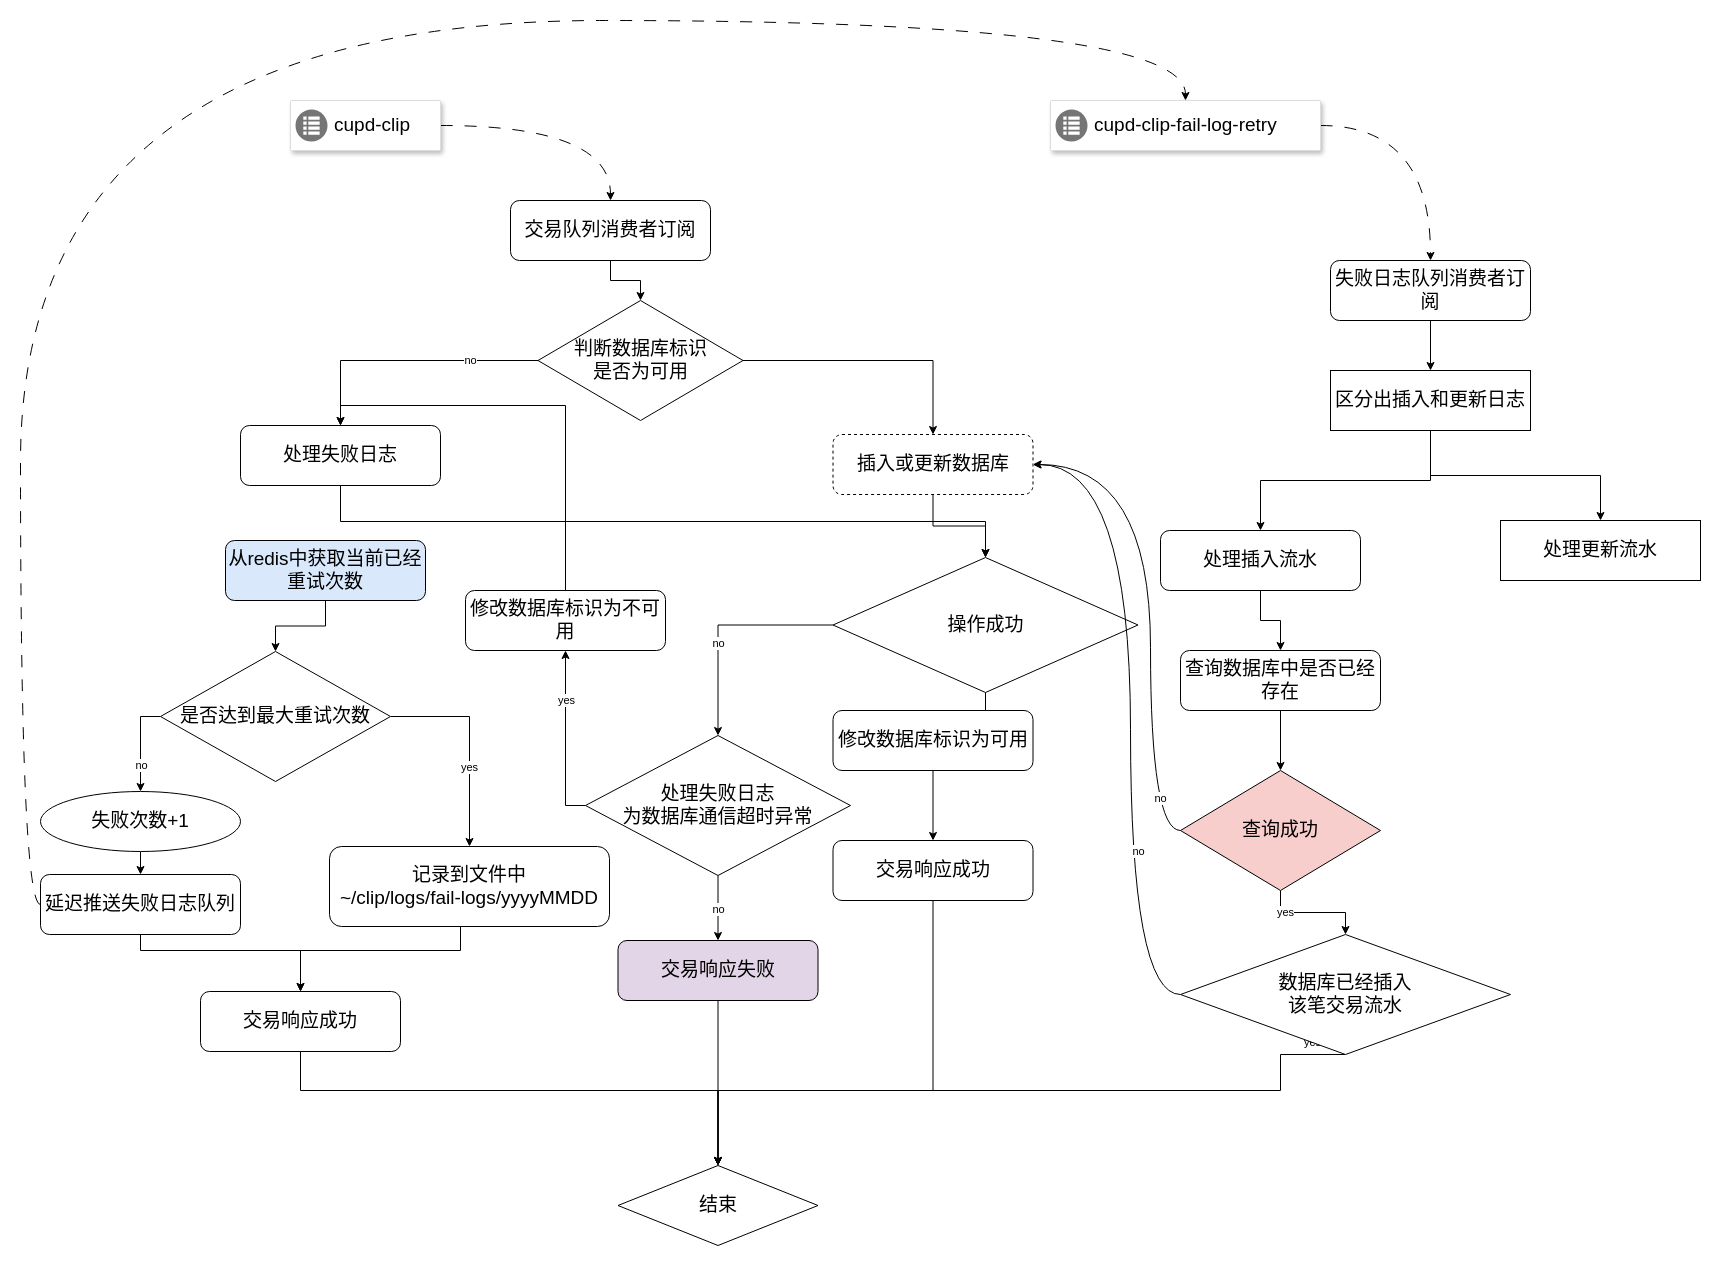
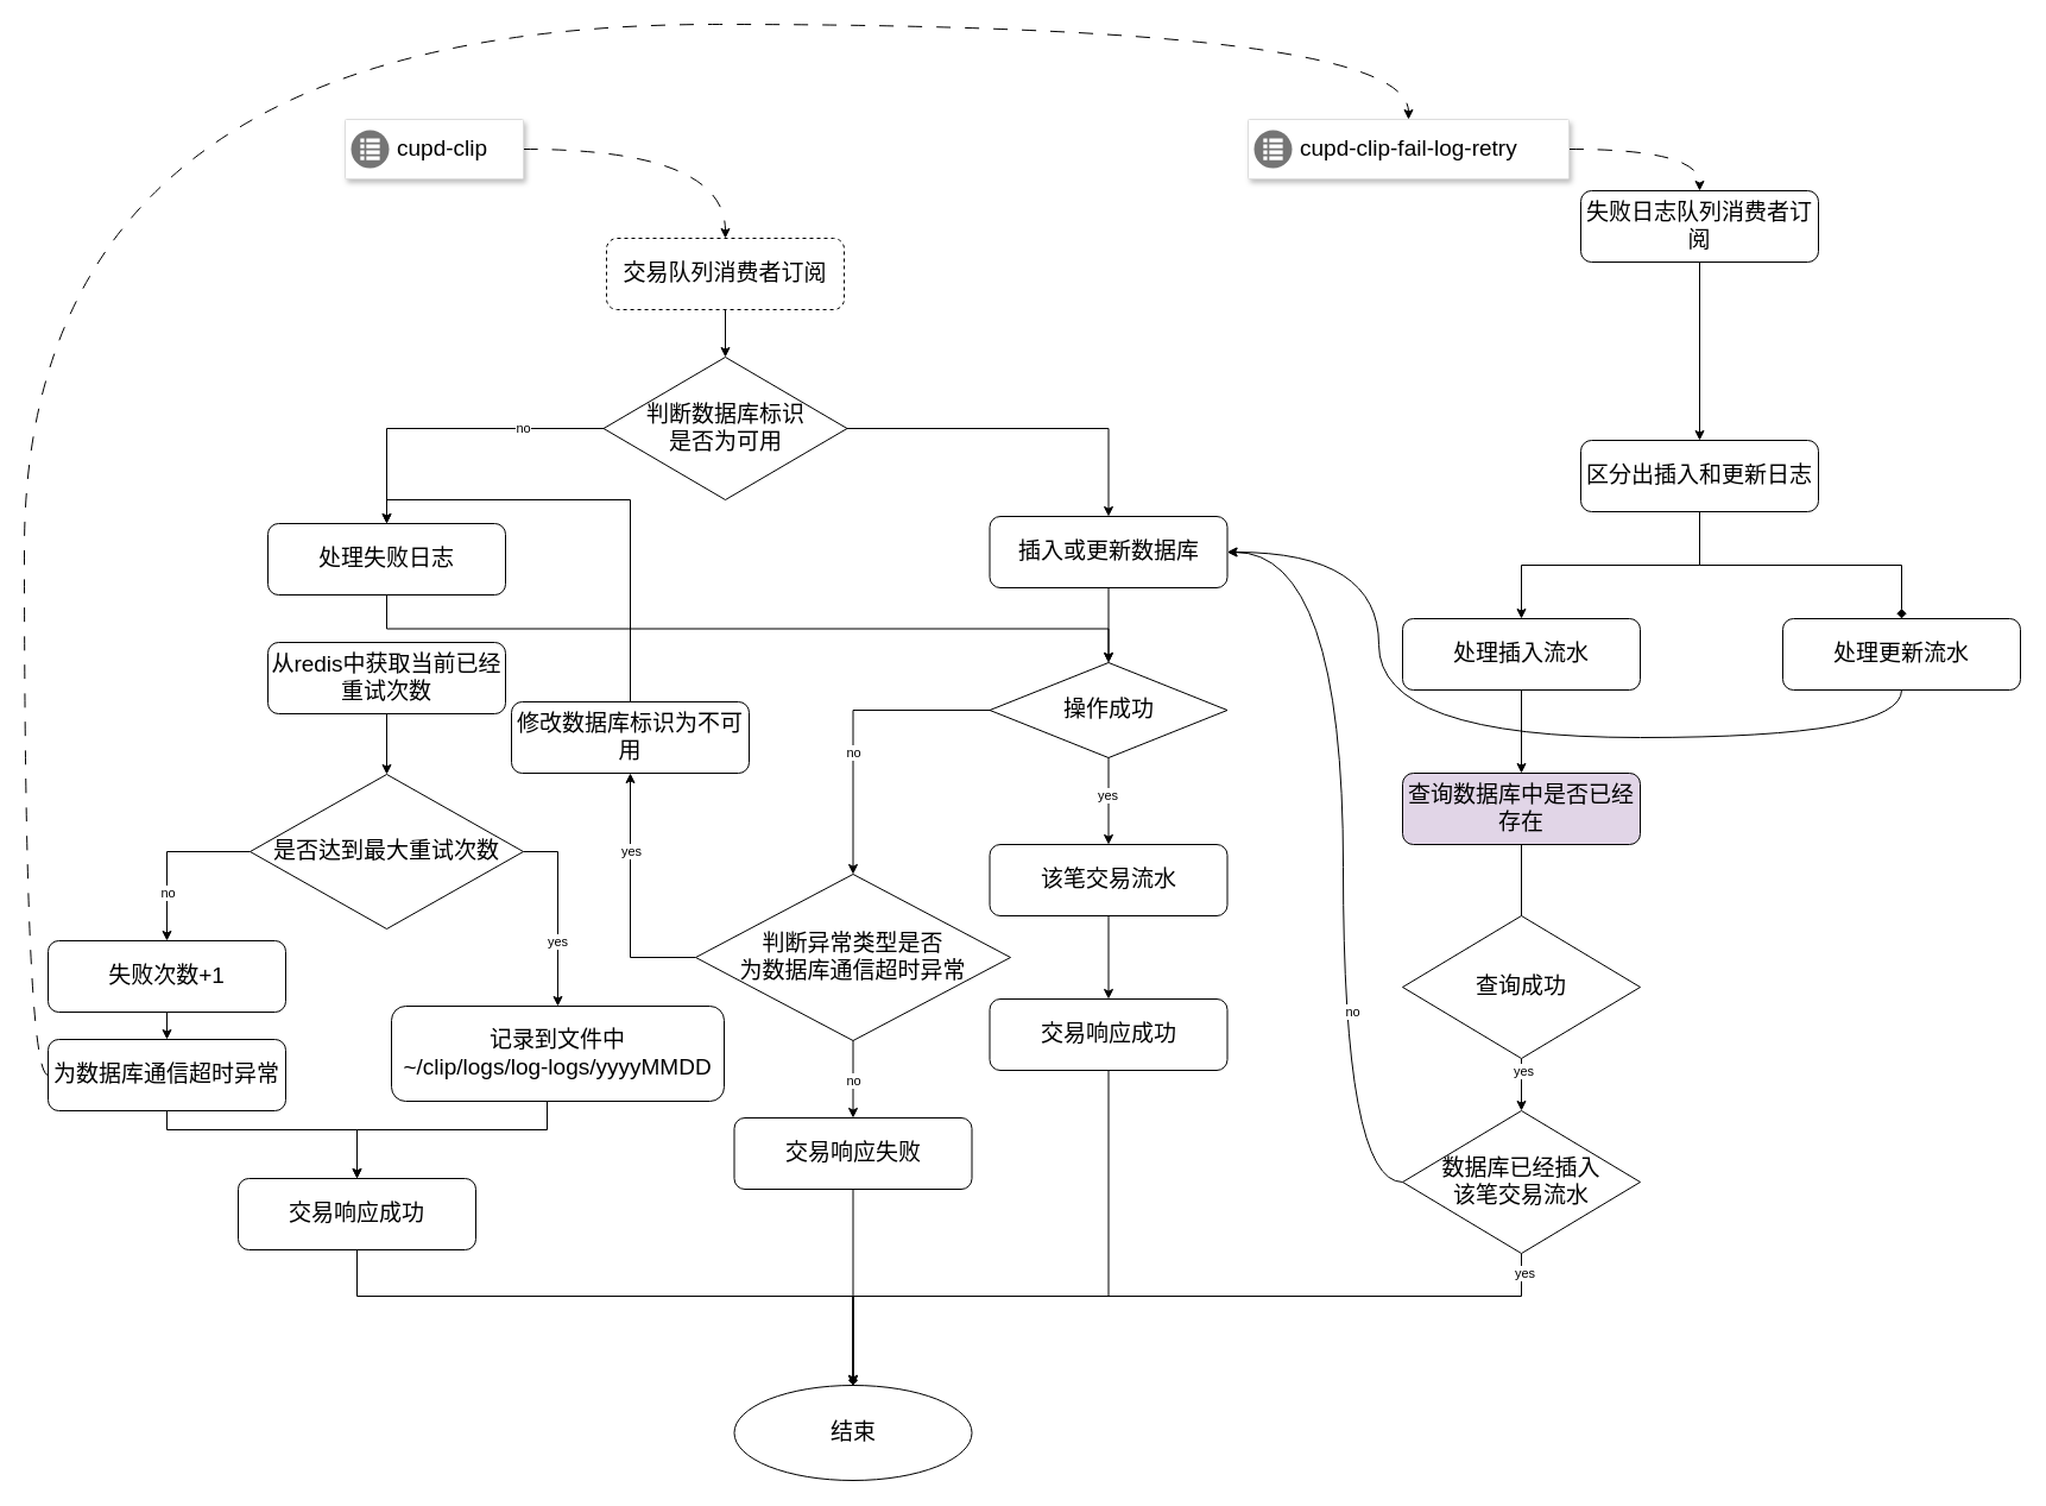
- <mxCell id="9" value="交易队列消费者订阅" style="rounded=1;whiteSpace=wrap;html=1;fontSize=19;" parent="1" vertex="1"><mxGeometry x="510" y="200" width="200" height="60" as="geometry" /></mxCell>
+ <mxCell id="9" value="交易队列消费者订阅" style="rounded=1;whiteSpace=wrap;html=1;fontSize=19;dashed=1;" parent="1" vertex="1"><mxGeometry x="510" y="200" width="200" height="60" as="geometry" /></mxCell>
- <mxCell id="44" value="失败日志队列消费者订阅" style="rounded=1;whiteSpace=wrap;html=1;fontSize=19;" parent="1" vertex="1"><mxGeometry x="1330" y="260" width="200" height="60" as="geometry" /></mxCell>
+ <mxCell id="44" value="失败日志队列消费者订阅" style="rounded=1;whiteSpace=wrap;html=1;fontSize=19;" parent="1" vertex="1"><mxGeometry x="1330" y="160" width="200" height="60" as="geometry" /></mxCell>
- <mxCell id="13" value="判断数据库标识&lt;div&gt;是否为可用&lt;/div&gt;" style="rhombus;whiteSpace=wrap;html=1;fontSize=19;" parent="1" vertex="1"><mxGeometry x="537.5" y="300" width="205" height="120" as="geometry" /></mxCell>
+ <mxCell id="13" value="判断数据库标识&lt;div&gt;是否为可用&lt;/div&gt;" style="rhombus;whiteSpace=wrap;html=1;fontSize=19;" parent="1" vertex="1"><mxGeometry x="507.5" y="300" width="205" height="120" as="geometry" /></mxCell>
- <mxCell id="47" value="区分出插入和更新日志" style="whiteSpace=wrap;html=1;fontSize=19;rounded=0;" parent="1" vertex="1"><mxGeometry x="1330" y="370" width="200" height="60" as="geometry" /></mxCell>
+ <mxCell id="47" value="区分出插入和更新日志" style="rounded=1;whiteSpace=wrap;html=1;fontSize=19;" parent="1" vertex="1"><mxGeometry x="1330" y="370" width="200" height="60" as="geometry" /></mxCell>
- <mxCell id="24" value="处理失败日志" style="rounded=1;whiteSpace=wrap;html=1;fontSize=19;" parent="1" vertex="1"><mxGeometry x="240" y="425" width="200" height="60" as="geometry" /></mxCell>
+ <mxCell id="24" value="处理失败日志" style="rounded=1;whiteSpace=wrap;html=1;fontSize=19;" parent="1" vertex="1"><mxGeometry x="225" y="440" width="200" height="60" as="geometry" /></mxCell>
- <mxCell id="15" value="插入或更新数据库" style="rounded=1;whiteSpace=wrap;html=1;fontSize=19;dashed=1;" parent="1" vertex="1"><mxGeometry x="832.5" y="434" width="200" height="60" as="geometry" /></mxCell>
+ <mxCell id="15" value="插入或更新数据库" style="rounded=1;whiteSpace=wrap;html=1;fontSize=19;" parent="1" vertex="1"><mxGeometry x="832.5" y="434" width="200" height="60" as="geometry" /></mxCell>
- <mxCell id="46" style="edgeStyle=orthogonalEdgeStyle;rounded=0;orthogonalLoop=1;jettySize=auto;html=1;exitX=0.5;exitY=1;exitDx=0;exitDy=0;entryX=0.5;entryY=0;entryDx=0;entryDy=0;" parent="1" source="47" target="51" edge="1"><mxGeometry relative="1" as="geometry" /></mxCell>
+ <mxCell id="46" style="edgeStyle=orthogonalEdgeStyle;rounded=0;orthogonalLoop=1;jettySize=auto;html=1;exitX=0.5;exitY=1;exitDx=0;exitDy=0;entryX=0.5;entryY=0;entryDx=0;entryDy=0;endArrow=diamond;" parent="1" source="47" target="51" edge="1"><mxGeometry relative="1" as="geometry" /></mxCell>
- <mxCell id="51" value="处理更新流水" style="whiteSpace=wrap;html=1;fontSize=19;rounded=0;" parent="1" vertex="1"><mxGeometry x="1500" y="520" width="200" height="60" as="geometry" /></mxCell>
+ <mxCell id="51" value="处理更新流水" style="rounded=1;whiteSpace=wrap;html=1;fontSize=19;" parent="1" vertex="1"><mxGeometry x="1500" y="520" width="200" height="60" as="geometry" /></mxCell>
- <mxCell id="49" value="处理插入流水" style="rounded=1;whiteSpace=wrap;html=1;fontSize=19;" parent="1" vertex="1"><mxGeometry x="1160" y="530" width="200" height="60" as="geometry" /></mxCell>
+ <mxCell id="49" value="处理插入流水" style="rounded=1;whiteSpace=wrap;html=1;fontSize=19;" parent="1" vertex="1"><mxGeometry x="1180" y="520" width="200" height="60" as="geometry" /></mxCell>
- <mxCell id="26" value="从redis中获取当前已经重试次数" style="rounded=1;whiteSpace=wrap;html=1;fontSize=19;fillColor=#dae8fc;" parent="1" vertex="1"><mxGeometry x="225" y="540" width="200" height="60" as="geometry" /></mxCell>
+ <mxCell id="26" value="从redis中获取当前已经重试次数" style="rounded=1;whiteSpace=wrap;html=1;fontSize=19;" parent="1" vertex="1"><mxGeometry x="225" y="540" width="200" height="60" as="geometry" /></mxCell>
+ <mxCell id="50" style="edgeStyle=orthogonalEdgeStyle;rounded=0;orthogonalLoop=1;jettySize=auto;html=1;exitX=0.5;exitY=1;exitDx=0;exitDy=0;entryX=1;entryY=0.5;entryDx=0;entryDy=0;curved=1;" parent="1" source="51" target="15" edge="1"><mxGeometry relative="1" as="geometry"><Array as="points"><mxPoint x="1600" y="620" /><mxPoint x="1160" y="620" /><mxPoint x="1160" y="464" /></Array></mxGeometry></mxCell>
- <mxCell id="22" value="修改数据库标识为不可用" style="rounded=1;whiteSpace=wrap;html=1;fontSize=19;" parent="1" vertex="1"><mxGeometry x="465" y="590" width="200" height="60" as="geometry" /></mxCell>
+ <mxCell id="22" value="修改数据库标识为不可用" style="rounded=1;whiteSpace=wrap;html=1;fontSize=19;" parent="1" vertex="1"><mxGeometry x="430" y="590" width="200" height="60" as="geometry" /></mxCell>
- <mxCell id="20" value="操作成功" style="rhombus;whiteSpace=wrap;html=1;fontSize=19;" parent="1" vertex="1"><mxGeometry x="832.5" y="557" width="305" height="135" as="geometry" /></mxCell>
+ <mxCell id="20" value="操作成功" style="rhombus;whiteSpace=wrap;html=1;fontSize=19;" parent="1" vertex="1"><mxGeometry x="832.5" y="557" width="200" height="80" as="geometry" /></mxCell>
- <mxCell id="29" style="edgeStyle=orthogonalEdgeStyle;rounded=0;orthogonalLoop=1;jettySize=auto;html=1;exitX=0;exitY=0.5;exitDx=0;exitDy=0;entryX=1;entryY=0.5;entryDx=0;entryDy=0;curved=1;" parent="1" source="31" target="15" edge="1"><mxGeometry relative="1" as="geometry"><Array as="points"><mxPoint x="1150" y="830" /><mxPoint x="1150" y="464" /></Array></mxGeometry></mxCell>
- <mxCell id="30" value="no" style="edgeLabel;html=1;align=center;verticalAlign=middle;resizable=0;points=[];" parent="29" vertex="1" connectable="0"><mxGeometry x="-0.754" y="-9" relative="1" as="geometry"><mxPoint as="offset" /></mxGeometry></mxCell>
- <mxCell id="53" value="查询数据库中是否已经存在" style="rounded=1;whiteSpace=wrap;html=1;fontSize=19;" parent="1" vertex="1"><mxGeometry x="1180" y="650" width="200" height="60" as="geometry" /></mxCell>
+ <mxCell id="53" value="查询数据库中是否已经存在" style="rounded=1;whiteSpace=wrap;html=1;fontSize=19;fillColor=#e1d5e7;" parent="1" vertex="1"><mxGeometry x="1180" y="650" width="200" height="60" as="geometry" /></mxCell>
- <mxCell id="58" value="是否达到最大重试次数" style="rhombus;whiteSpace=wrap;html=1;fontSize=19;" parent="1" vertex="1"><mxGeometry x="160" y="651" width="230" height="130" as="geometry" /></mxCell>
+ <mxCell id="58" value="是否达到最大重试次数" style="rhombus;whiteSpace=wrap;html=1;fontSize=19;" parent="1" vertex="1"><mxGeometry x="210" y="651" width="230" height="130" as="geometry" /></mxCell>
- <mxCell id="65" value="修改数据库标识为可用" style="rounded=1;whiteSpace=wrap;html=1;fontSize=19;" parent="1" vertex="1"><mxGeometry x="832.5" y="710" width="200" height="60" as="geometry" /></mxCell>
+ <mxCell id="65" value="该笔交易流水" style="rounded=1;whiteSpace=wrap;html=1;fontSize=19;" parent="1" vertex="1"><mxGeometry x="832.5" y="710" width="200" height="60" as="geometry" /></mxCell>
- <mxCell id="52" style="edgeStyle=orthogonalEdgeStyle;rounded=0;orthogonalLoop=1;jettySize=auto;html=1;exitX=0.5;exitY=1;exitDx=0;exitDy=0;entryX=0.5;entryY=0;entryDx=0;entryDy=0;" parent="1" source="53" target="31" edge="1"><mxGeometry relative="1" as="geometry" /></mxCell>
+ <mxCell id="52" style="edgeStyle=orthogonalEdgeStyle;rounded=0;orthogonalLoop=1;jettySize=auto;html=1;exitX=0.5;exitY=1;exitDx=0;exitDy=0;entryX=0.5;entryY=0;entryDx=0;entryDy=0;endArrow=none;" parent="1" source="53" target="31" edge="1"><mxGeometry relative="1" as="geometry" /></mxCell>
- <mxCell id="36" value="处理失败日志&lt;div&gt;&lt;span style=&quot;background-color: initial;&quot;&gt;为数据库通信超时异常&lt;/span&gt;&lt;/div&gt;" style="rhombus;whiteSpace=wrap;html=1;fontSize=19;" parent="1" vertex="1"><mxGeometry x="585" y="735" width="265" height="140" as="geometry" /></mxCell>
+ <mxCell id="36" value="判断异常类型是否&lt;div&gt;&lt;span style=&quot;background-color: initial;&quot;&gt;为数据库通信超时异常&lt;/span&gt;&lt;/div&gt;" style="rhombus;whiteSpace=wrap;html=1;fontSize=19;" parent="1" vertex="1"><mxGeometry x="585" y="735" width="265" height="140" as="geometry" /></mxCell>
- <mxCell id="67" value="失败次数+1" style="ellipse;whiteSpace=wrap;html=1;fontSize=19;" parent="1" vertex="1"><mxGeometry x="40" y="791" width="200" height="60" as="geometry" /></mxCell>
+ <mxCell id="67" value="失败次数+1" style="rounded=1;whiteSpace=wrap;html=1;fontSize=19;" parent="1" vertex="1"><mxGeometry x="40" y="791" width="200" height="60" as="geometry" /></mxCell>
- <mxCell id="31" value="查询成功" style="rhombus;whiteSpace=wrap;html=1;fontSize=19;fillColor=#f8cecc;" parent="1" vertex="1"><mxGeometry x="1180" y="770" width="200" height="120" as="geometry" /></mxCell>
+ <mxCell id="31" value="查询成功" style="rhombus;whiteSpace=wrap;html=1;fontSize=19;" parent="1" vertex="1"><mxGeometry x="1180" y="770" width="200" height="120" as="geometry" /></mxCell>
- <mxCell id="38" value="记录到文件中&lt;div&gt;~/clip/logs/fail-logs/yyyyMMDD&lt;/div&gt;" style="rounded=1;whiteSpace=wrap;html=1;fontSize=19;" parent="1" vertex="1"><mxGeometry x="329" y="846" width="280" height="80" as="geometry" /></mxCell>
+ <mxCell id="38" value="记录到文件中&lt;div&gt;~/clip/logs/log-logs/yyyyMMDD&lt;/div&gt;" style="rounded=1;whiteSpace=wrap;html=1;fontSize=19;" parent="1" vertex="1"><mxGeometry x="329" y="846" width="280" height="80" as="geometry" /></mxCell>
- <mxCell id="41" value="延迟推送失败日志队列" style="rounded=1;whiteSpace=wrap;html=1;fontSize=19;" parent="1" vertex="1"><mxGeometry x="40" y="874" width="200" height="60" as="geometry" /></mxCell>
+ <mxCell id="41" value="为数据库通信超时异常" style="rounded=1;whiteSpace=wrap;html=1;fontSize=19;" parent="1" vertex="1"><mxGeometry x="40" y="874" width="200" height="60" as="geometry" /></mxCell>
- <mxCell id="71" value="交易响应失败" style="rounded=1;whiteSpace=wrap;html=1;fontSize=19;fillColor=#e1d5e7;" vertex="1" parent="1"><mxGeometry x="617.5" y="940" width="200" height="60" as="geometry" /></mxCell>
+ <mxCell id="71" value="交易响应失败" style="rounded=1;whiteSpace=wrap;html=1;fontSize=19;" vertex="1" parent="1"><mxGeometry x="617.5" y="940" width="200" height="60" as="geometry" /></mxCell>
- <mxCell id="63" value="数据库已经插入&lt;div&gt;该笔交易流水&lt;/div&gt;" style="rhombus;whiteSpace=wrap;html=1;fontSize=19;" parent="1" vertex="1"><mxGeometry x="1180" y="934" width="330" height="120" as="geometry" /></mxCell>
+ <mxCell id="63" value="数据库已经插入&lt;div&gt;该笔交易流水&lt;/div&gt;" style="rhombus;whiteSpace=wrap;html=1;fontSize=19;" parent="1" vertex="1"><mxGeometry x="1180" y="934" width="200" height="120" as="geometry" /></mxCell>
- <mxCell id="70" style="edgeStyle=orthogonalEdgeStyle;rounded=0;orthogonalLoop=1;jettySize=auto;html=1;exitX=0.5;exitY=1;exitDx=0;exitDy=0;entryX=0.5;entryY=0;entryDx=0;entryDy=0;" edge="1" parent="1" source="71" target="42"><mxGeometry relative="1" as="geometry" /></mxCell>
+ <mxCell id="70" style="edgeStyle=orthogonalEdgeStyle;rounded=0;orthogonalLoop=1;jettySize=auto;html=1;exitX=0.5;exitY=1;exitDx=0;exitDy=0;entryX=0.5;entryY=0;entryDx=0;entryDy=0;endArrow=diamond;" edge="1" parent="1" source="71" target="42"><mxGeometry relative="1" as="geometry" /></mxCell>
- <mxCell id="42" value="结束" style="rhombus;whiteSpace=wrap;html=1;fontSize=19;" parent="1" vertex="1"><mxGeometry x="617.5" y="1165" width="200" height="80" as="geometry" /></mxCell>
+ <mxCell id="42" value="结束" style="ellipse;whiteSpace=wrap;html=1;fontSize=19;" parent="1" vertex="1"><mxGeometry x="617.5" y="1165" width="200" height="80" as="geometry" /></mxCell>
